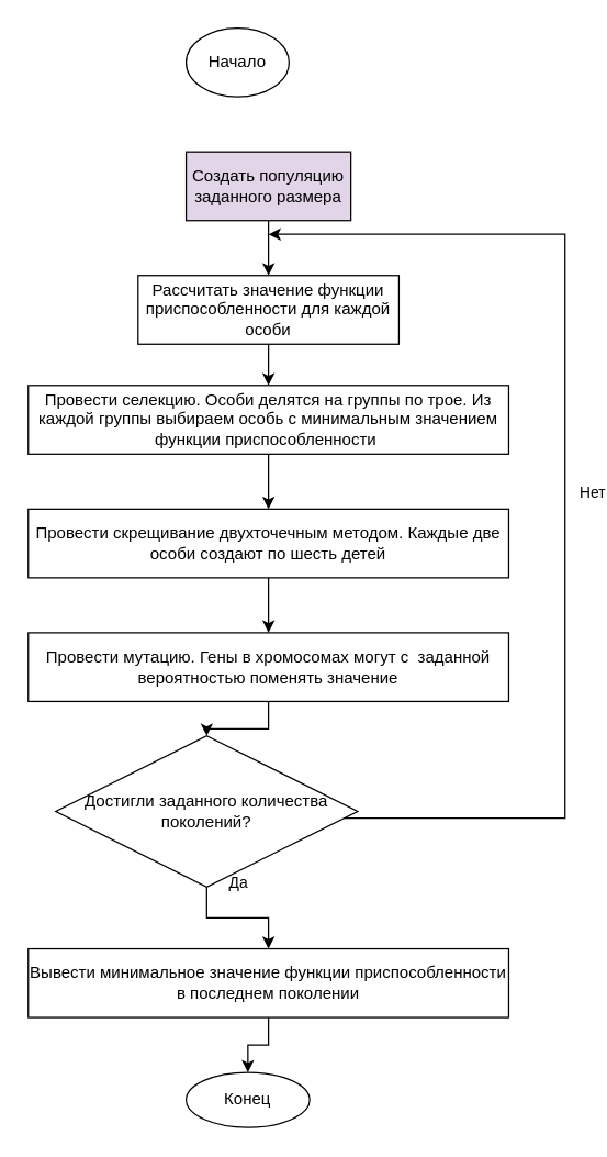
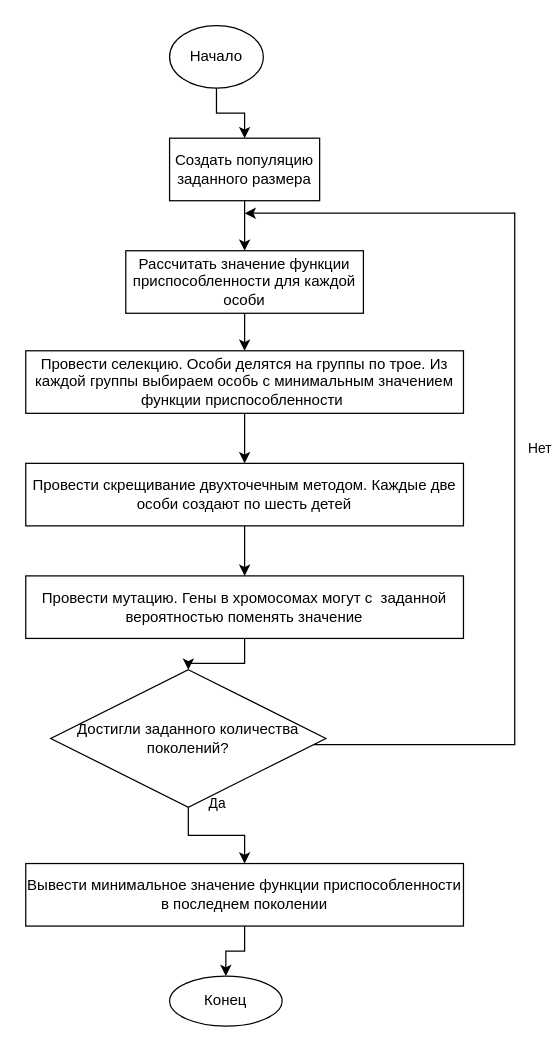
+ <mxCell id="2" value="" style="edgeStyle=orthogonalEdgeStyle;rounded=0;orthogonalLoop=1;jettySize=auto;html=1;" edge="1" parent="1" source="3" target="6"><mxGeometry relative="1" as="geometry" /></mxCell>
- <mxCell id="6" value="Создать популяцию заданного размера" style="rounded=0;whiteSpace=wrap;html=1;fillColor=#e1d5e7;" vertex="1" parent="1"><mxGeometry x="135" y="110" width="120" height="50" as="geometry" /></mxCell>
+ <mxCell id="6" value="Создать популяцию заданного размера" style="rounded=0;whiteSpace=wrap;html=1;" vertex="1" parent="1"><mxGeometry x="135" y="110" width="120" height="50" as="geometry" /></mxCell>
